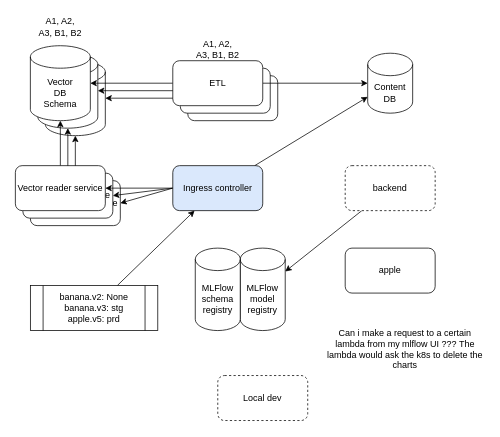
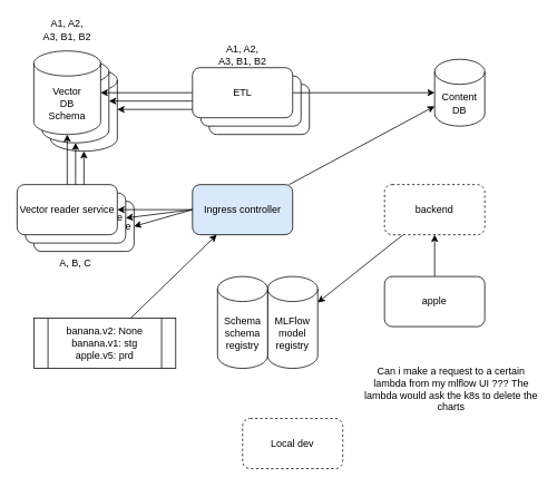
- <mxCell id="16" value="Content DB" style="shape=cylinder3;whiteSpace=wrap;html=1;boundedLbl=1;backgroundOutline=1;size=15;" parent="1" vertex="1"><mxGeometry x="490" y="70" width="60" height="80" as="geometry" /></mxCell>
+ <mxCell id="16" value="Content DB" style="shape=cylinder3;whiteSpace=wrap;html=1;boundedLbl=1;backgroundOutline=1;size=15;" parent="1" vertex="1"><mxGeometry x="520" y="70" width="60" height="80" as="geometry" /></mxCell>
+ <mxCell id="17" style="edgeStyle=none;html=1;entryX=0.5;entryY=1;entryDx=0;entryDy=0;" parent="1" source="18" target="15" edge="1"><mxGeometry relative="1" as="geometry" /></mxCell>
+ <mxCell id="30" value="A, B, C" style="text;strokeColor=none;align=center;fillColor=none;html=1;verticalAlign=middle;whiteSpace=wrap;rounded=0;" parent="1" vertex="1"><mxGeometry x="60" y="300" width="60" height="30" as="geometry" /></mxCell>
- <mxCell id="29" value="MLFlow schema registry" style="shape=cylinder3;whiteSpace=wrap;html=1;boundedLbl=1;backgroundOutline=1;size=15;" parent="1" vertex="1"><mxGeometry x="260" y="330" width="60" height="110" as="geometry" /></mxCell>
+ <mxCell id="29" value="Schema schema registry" style="shape=cylinder3;whiteSpace=wrap;html=1;boundedLbl=1;backgroundOutline=1;size=15;" parent="1" vertex="1"><mxGeometry x="260" y="330" width="60" height="110" as="geometry" /></mxCell>
- <mxCell id="35" value="banana.v2: None&lt;br&gt;banana.v3: stg&lt;br&gt;apple.v5: prd" style="shape=process;whiteSpace=wrap;html=1;backgroundOutline=1;" parent="1" vertex="1"><mxGeometry x="40" y="380" width="170" height="60" as="geometry" /></mxCell>
+ <mxCell id="35" value="banana.v2: None&lt;br&gt;banana.v1: stg&lt;br&gt;apple.v5: prd" style="shape=process;whiteSpace=wrap;html=1;backgroundOutline=1;" parent="1" vertex="1"><mxGeometry x="40" y="380" width="170" height="60" as="geometry" /></mxCell>
